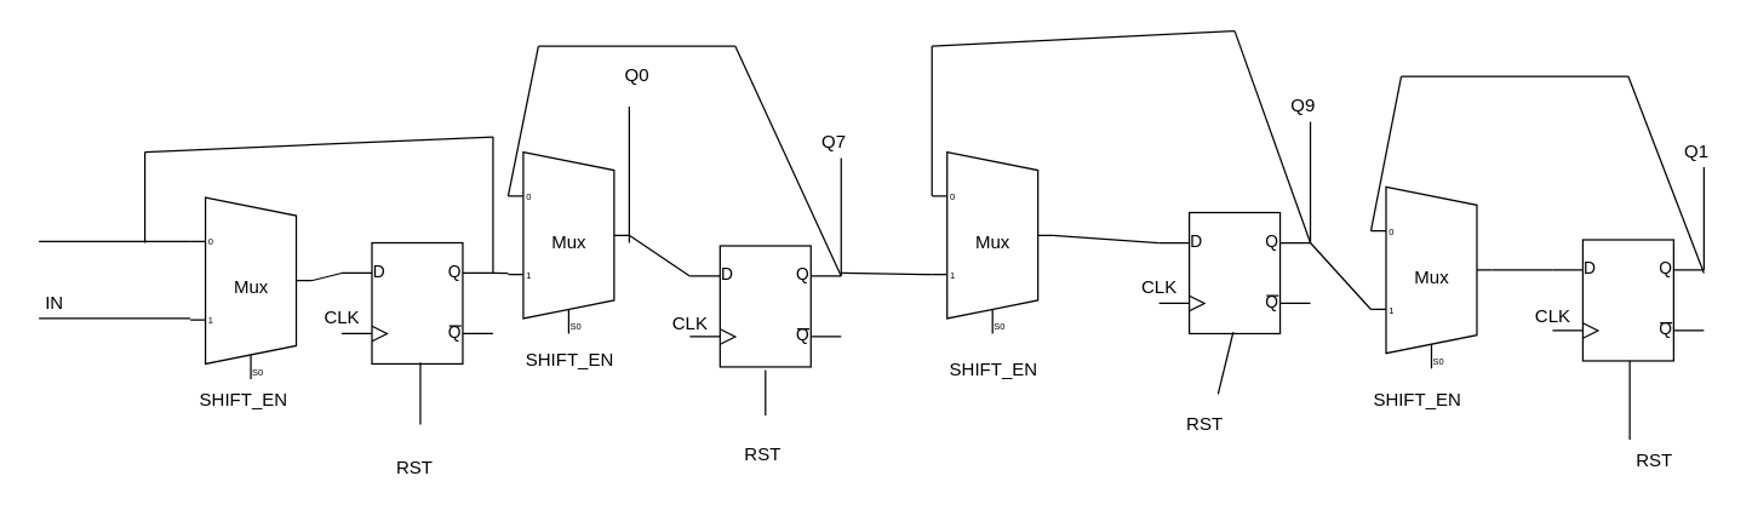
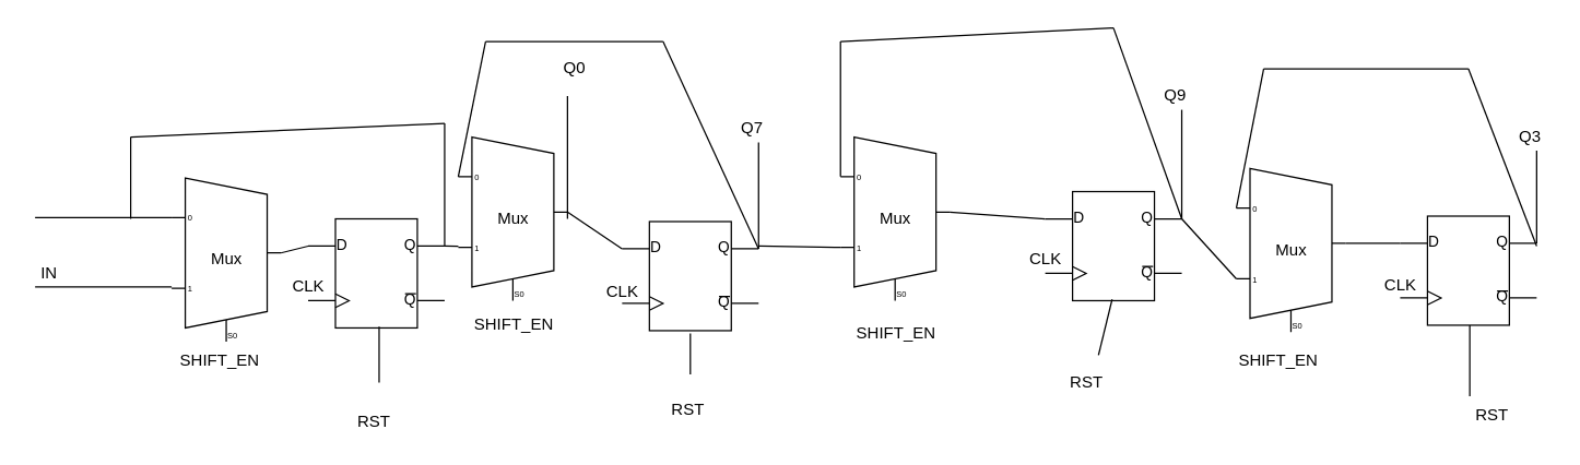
- <mxCell id="23" value="Q1" style="text;html=1;align=center;verticalAlign=middle;resizable=0;points=[];autosize=1;" vertex="1" parent="1"><mxGeometry x="1105" y="90" width="30" height="20" as="geometry" /></mxCell>
+ <mxCell id="23" value="Q3" style="text;html=1;align=center;verticalAlign=middle;resizable=0;points=[];autosize=1;" vertex="1" parent="1"><mxGeometry x="1105" y="90" width="30" height="20" as="geometry" /></mxCell>
